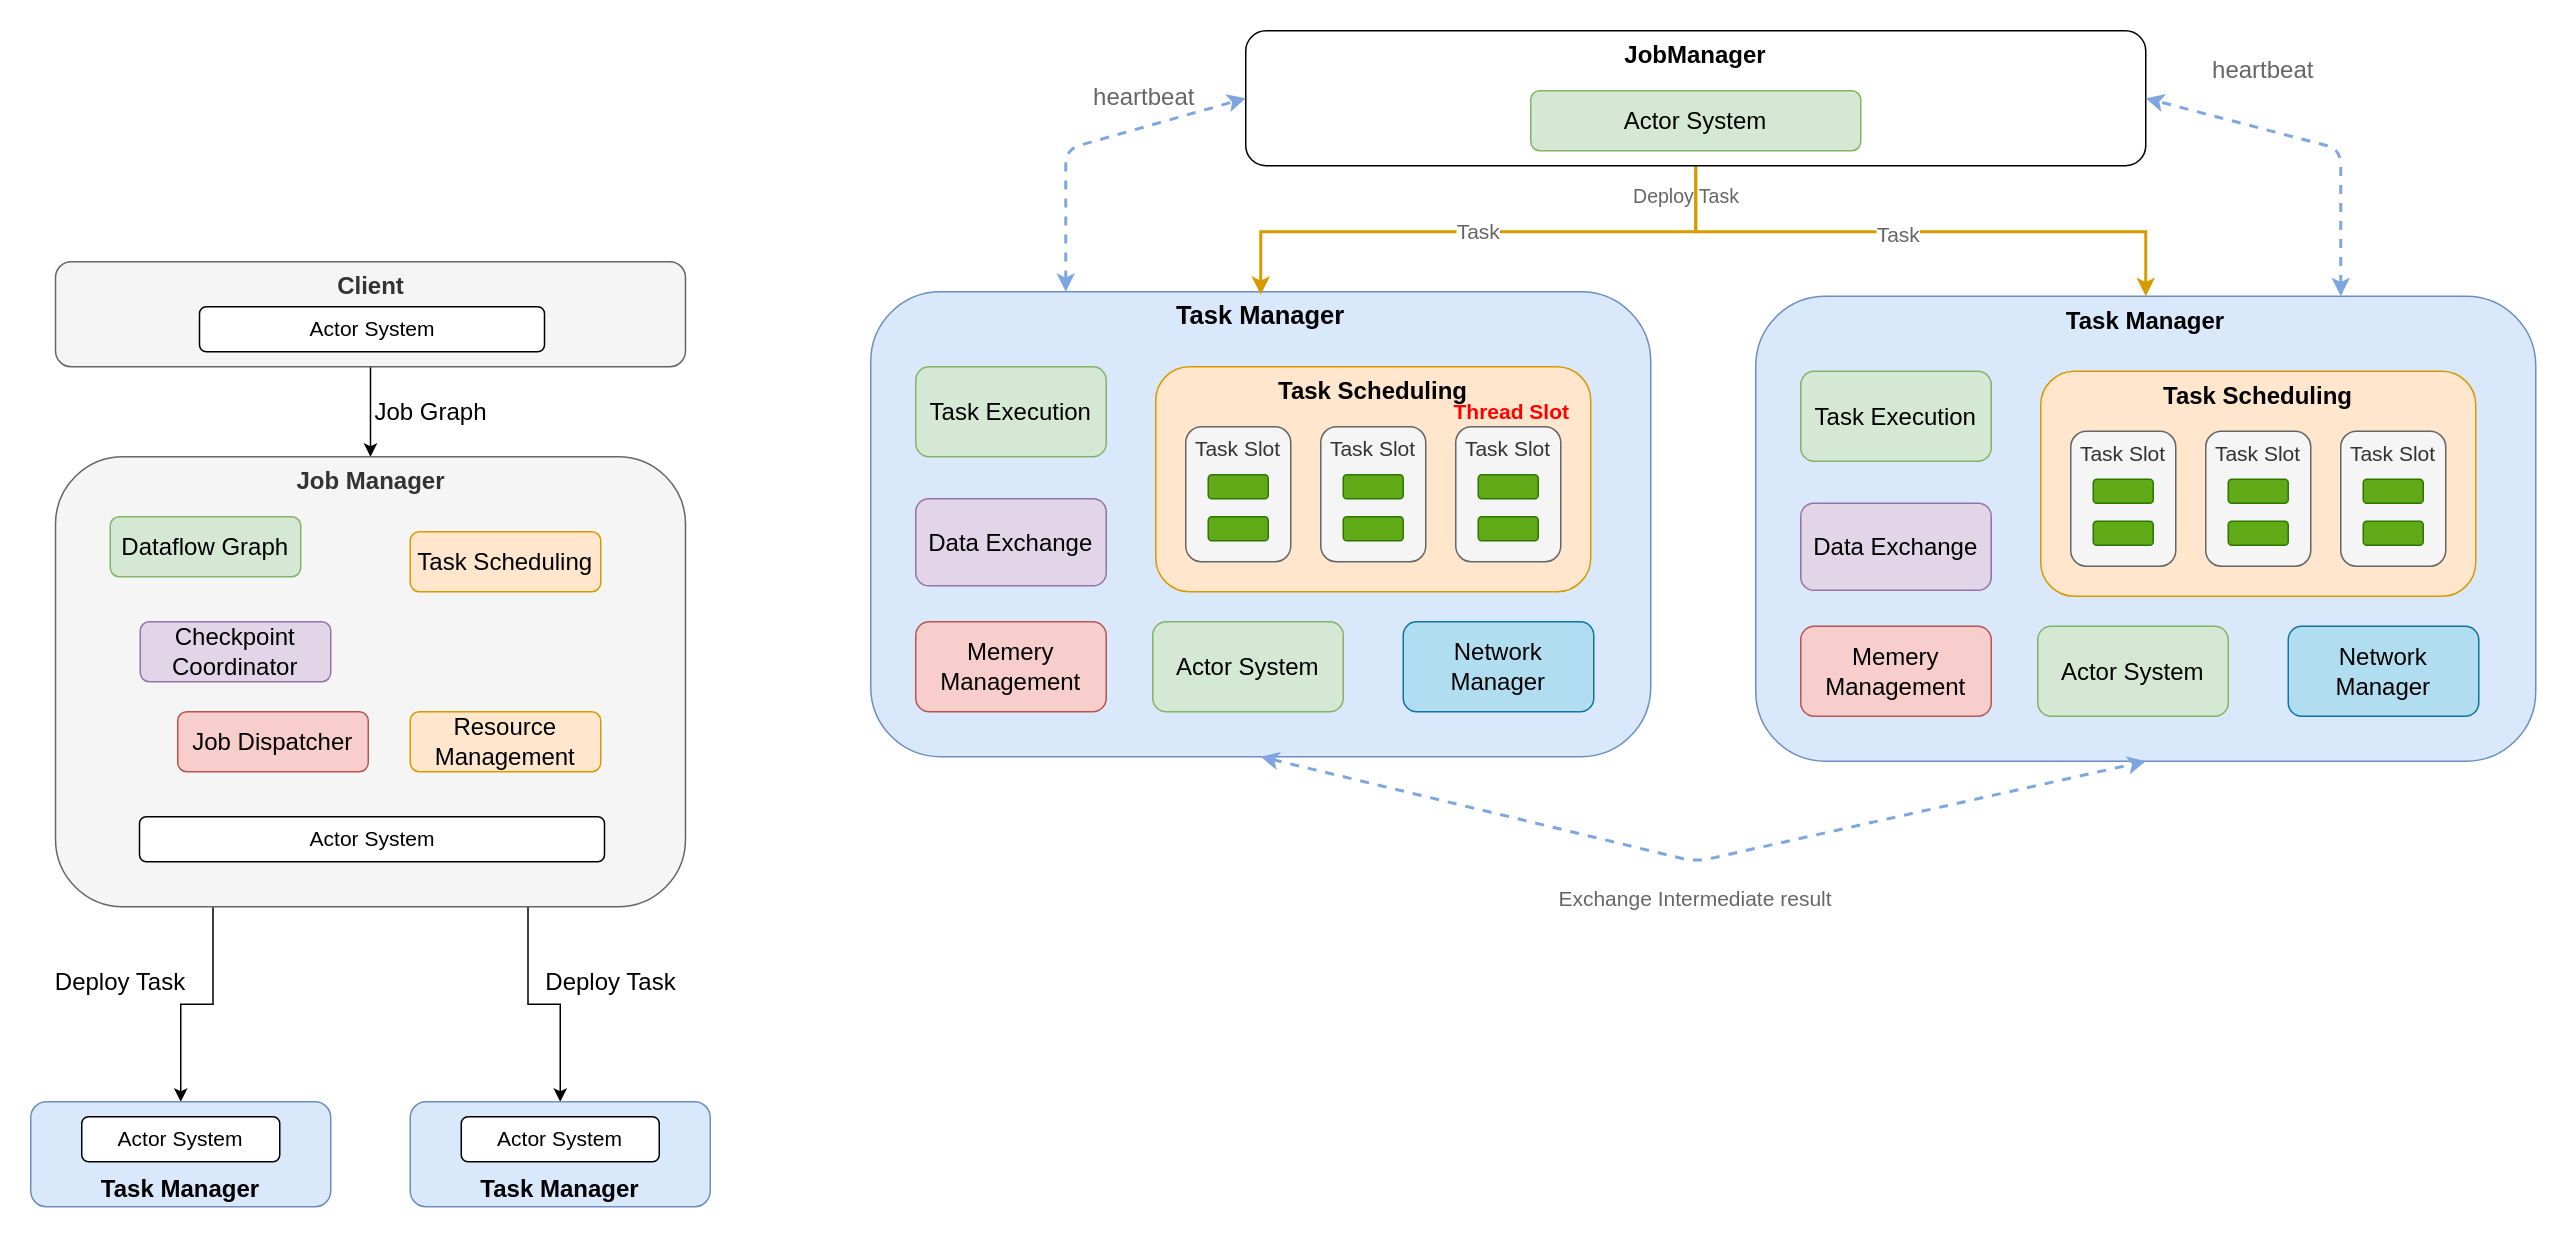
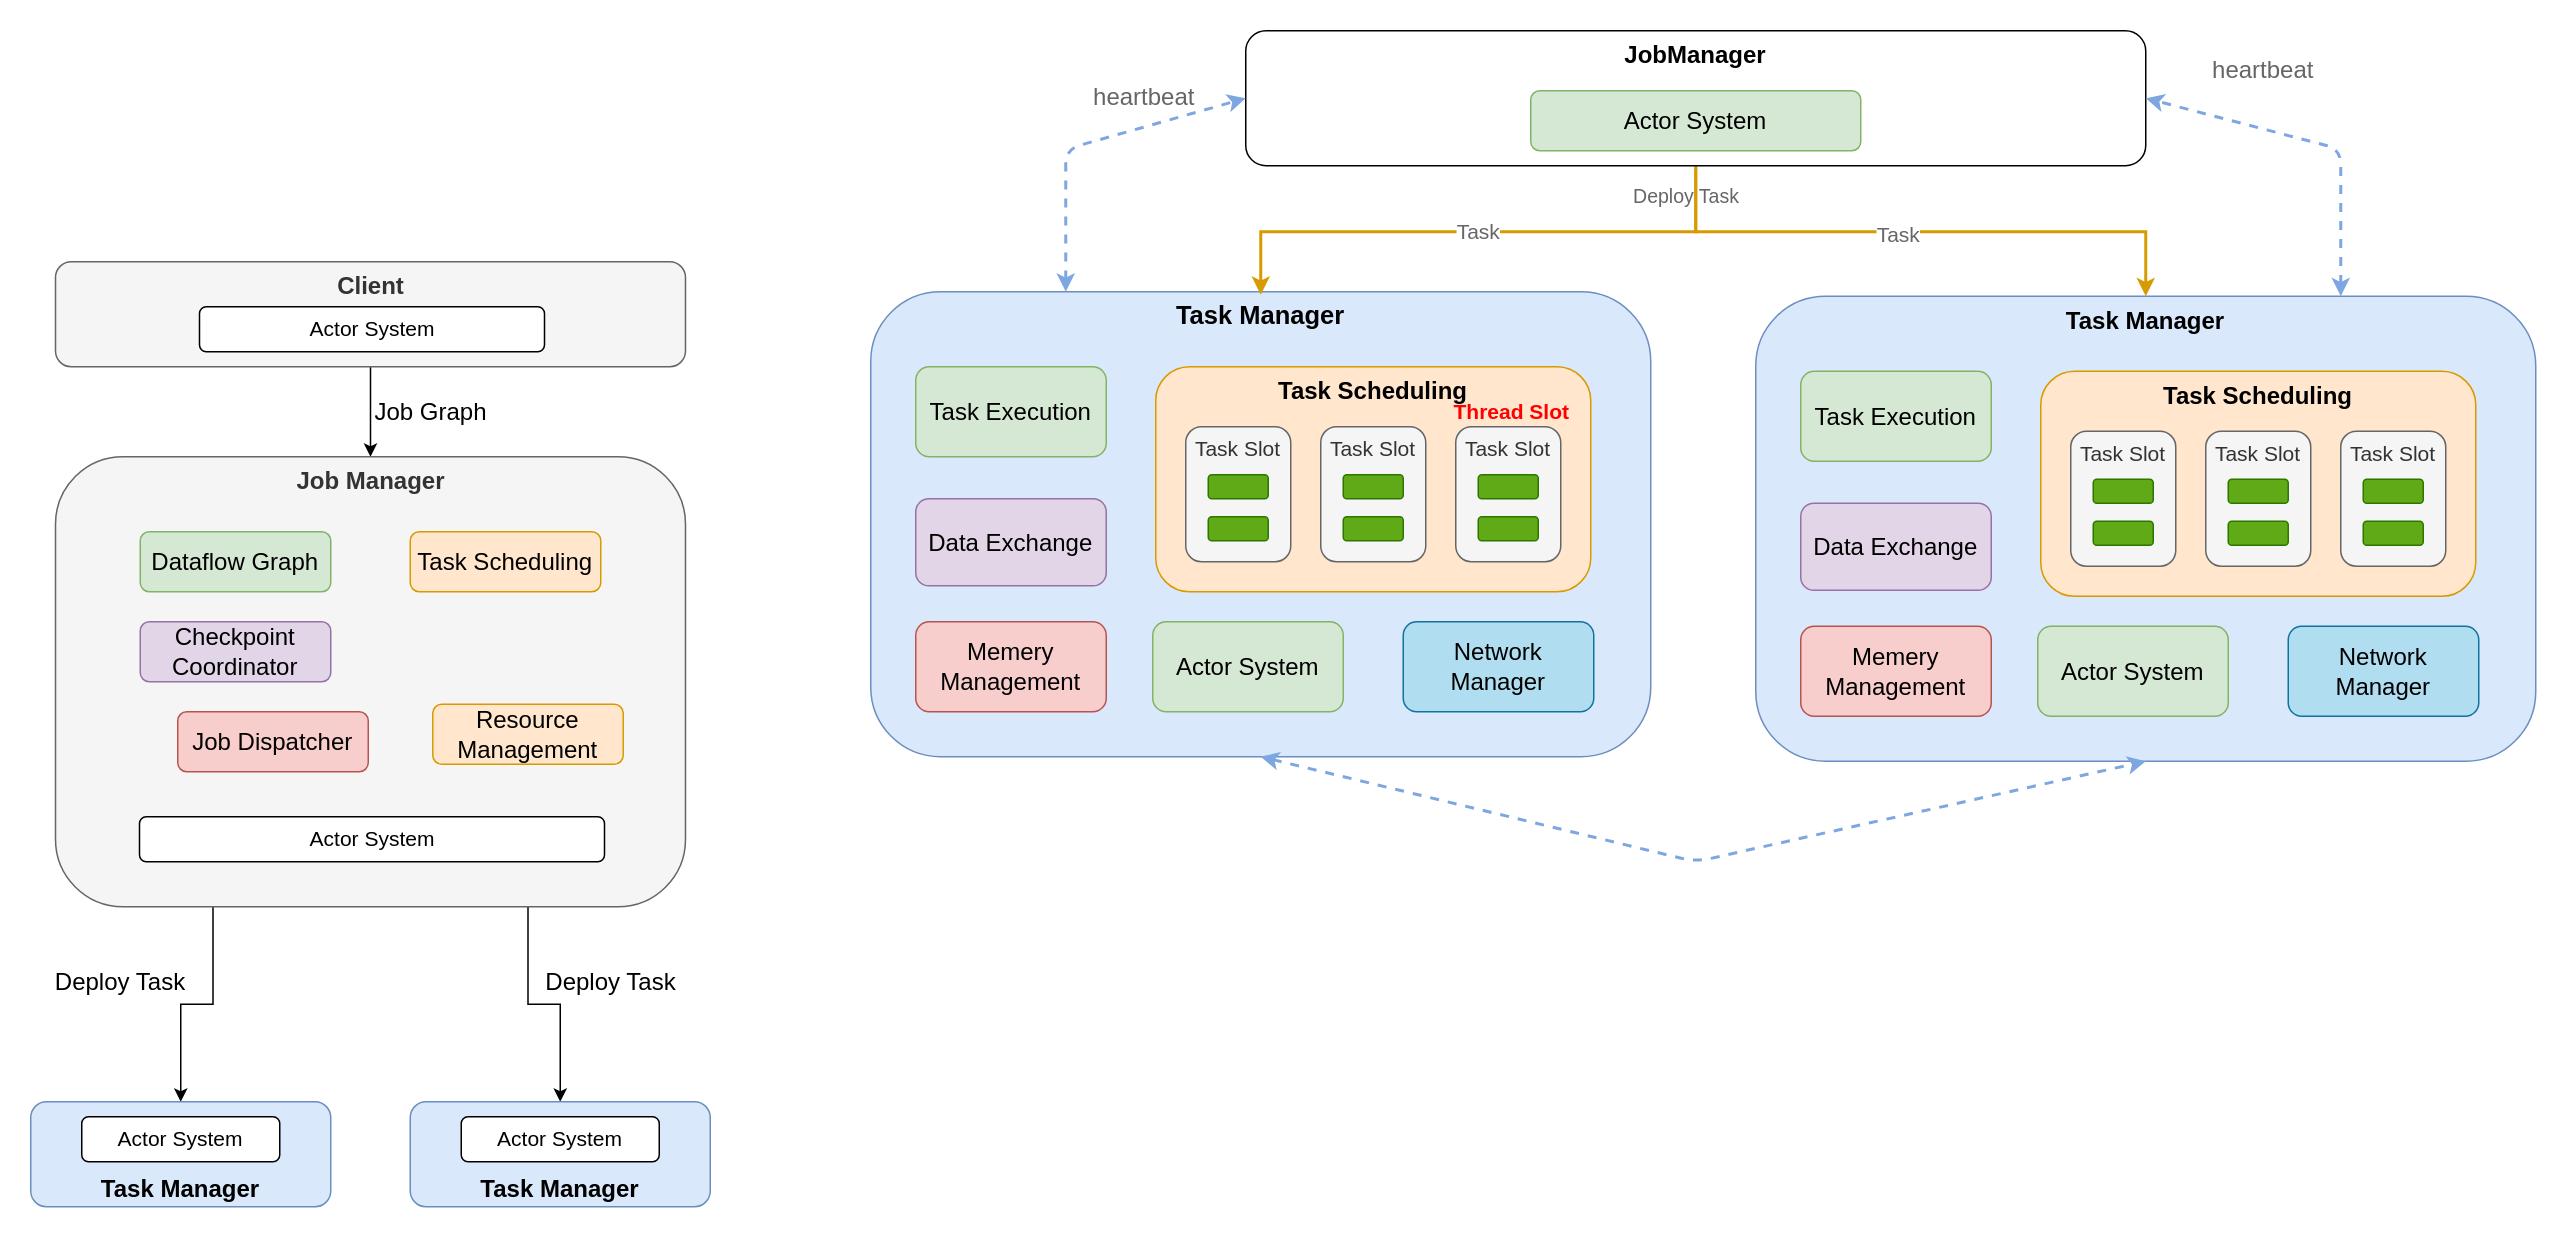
- <mxCell id="10" value="Dataflow Graph" style="rounded=1;whiteSpace=wrap;html=1;fontSize=16;fillColor=#d5e8d4;strokeColor=#82b366;" parent="1" vertex="1"><mxGeometry x="73" y="344" width="127" height="40" as="geometry" /></mxCell>
+ <mxCell id="10" value="Dataflow Graph" style="rounded=1;whiteSpace=wrap;html=1;fontSize=16;fillColor=#d5e8d4;strokeColor=#82b366;" parent="1" vertex="1"><mxGeometry x="93" y="354" width="127" height="40" as="geometry" /></mxCell>
- <mxCell id="13" value="Resource Management" style="rounded=1;whiteSpace=wrap;html=1;fontSize=16;fillColor=#ffe6cc;strokeColor=#d79b00;" parent="1" vertex="1"><mxGeometry x="273" y="474" width="127" height="40" as="geometry" /></mxCell>
+ <mxCell id="13" value="Resource Management" style="rounded=1;whiteSpace=wrap;html=1;fontSize=16;fillColor=#ffe6cc;strokeColor=#d79b00;" parent="1" vertex="1"><mxGeometry x="288" y="469" width="127" height="40" as="geometry" /></mxCell>
- <mxCell id="65" value="Exchange Intermediate result" style="text;html=1;strokeColor=none;fillColor=none;align=center;verticalAlign=middle;whiteSpace=wrap;rounded=0;fontSize=14;fontColor=#666666;" parent="1" vertex="1"><mxGeometry x="1030" y="589" width="200" height="20" as="geometry" /></mxCell>
